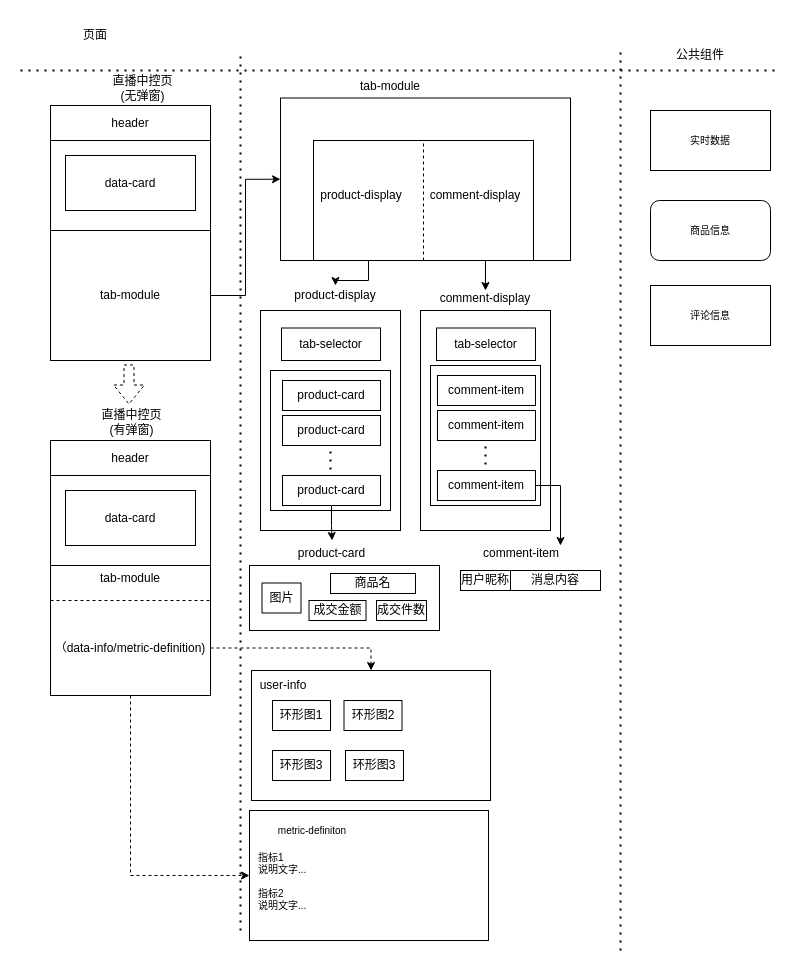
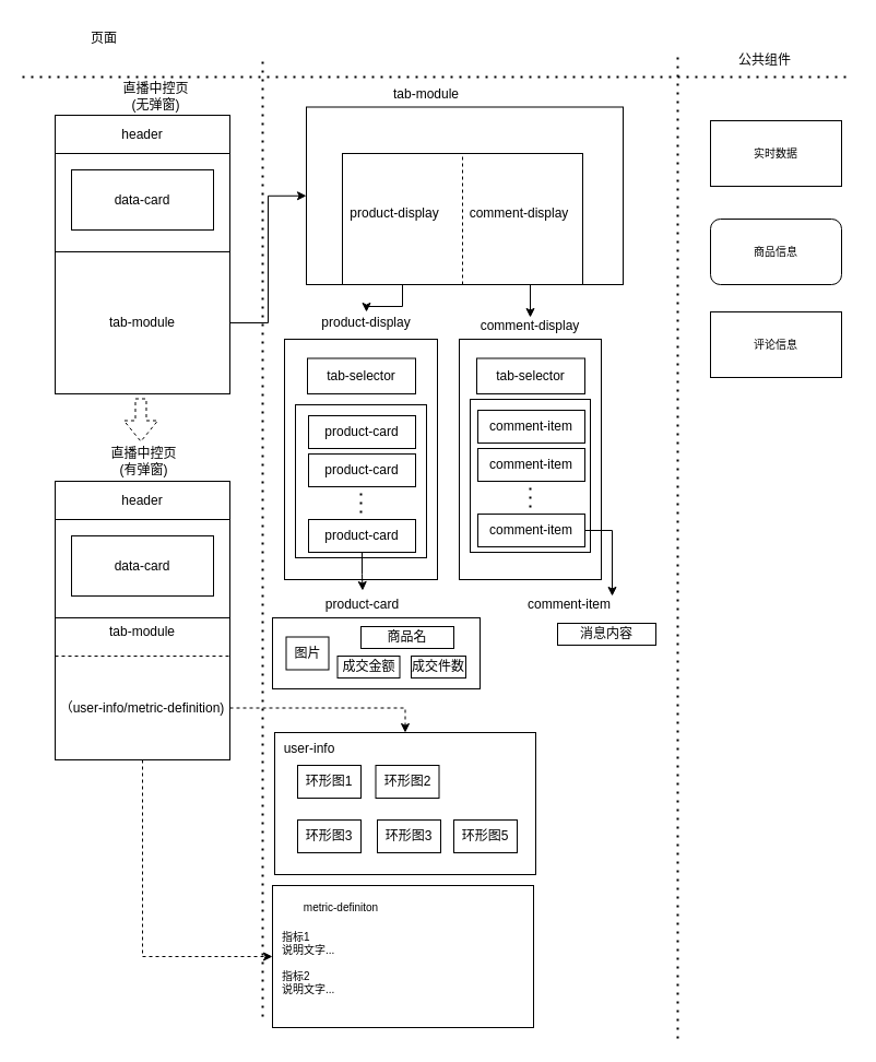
- <mxCell id="45" value="用户昵称" style="rounded=0;whiteSpace=wrap;html=1;fillStyle=solid;fillColor=none;" parent="1" vertex="1"><mxGeometry x="460" y="570" width="50" height="20" as="geometry" /></mxCell>
- <mxCell id="55" value="（data-info/metric-definition)" style="rounded=0;whiteSpace=wrap;html=1;fillStyle=solid;fillColor=none;dashed=1;" parent="1" vertex="1"><mxGeometry x="50" y="600" width="160" height="95" as="geometry" /></mxCell>
+ <mxCell id="55" value="（user-info/metric-definition)" style="rounded=0;whiteSpace=wrap;html=1;fillStyle=solid;fillColor=none;dashed=1;" parent="1" vertex="1"><mxGeometry x="50" y="600" width="160" height="95" as="geometry" /></mxCell>
+ <mxCell id="64" value="环形图5" style="rounded=0;whiteSpace=wrap;html=1;fillStyle=solid;fillColor=none;" parent="1" vertex="1"><mxGeometry x="415" y="750" width="58" height="30" as="geometry" /></mxCell>
